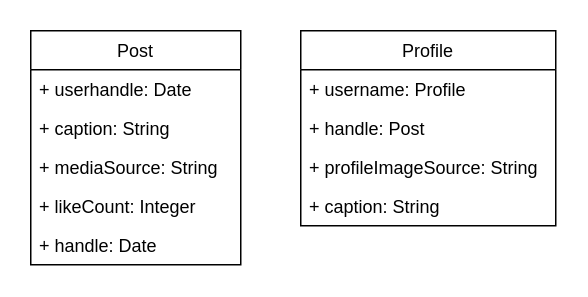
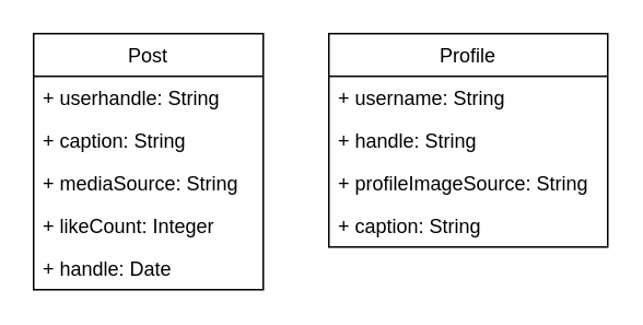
- <mxCell id="3" value="+ userhandle: Date" style="text;strokeColor=none;fillColor=none;align=left;verticalAlign=top;spacingLeft=4;spacingRight=4;overflow=hidden;rotatable=0;points=[[0,0.5],[1,0.5]];portConstraint=eastwest;" parent="2" vertex="1"><mxGeometry y="26" width="140" height="26" as="geometry" /></mxCell>
+ <mxCell id="3" value="+ userhandle: String" style="text;strokeColor=none;fillColor=none;align=left;verticalAlign=top;spacingLeft=4;spacingRight=4;overflow=hidden;rotatable=0;points=[[0,0.5],[1,0.5]];portConstraint=eastwest;" parent="2" vertex="1"><mxGeometry y="26" width="140" height="26" as="geometry" /></mxCell>
- <mxCell id="9" value="+ username: Profile" style="text;strokeColor=none;fillColor=none;align=left;verticalAlign=top;spacingLeft=4;spacingRight=4;overflow=hidden;rotatable=0;points=[[0,0.5],[1,0.5]];portConstraint=eastwest;" parent="8" vertex="1"><mxGeometry y="26" width="170" height="26" as="geometry" /></mxCell>
+ <mxCell id="9" value="+ username: String" style="text;strokeColor=none;fillColor=none;align=left;verticalAlign=top;spacingLeft=4;spacingRight=4;overflow=hidden;rotatable=0;points=[[0,0.5],[1,0.5]];portConstraint=eastwest;" parent="8" vertex="1"><mxGeometry y="26" width="170" height="26" as="geometry" /></mxCell>
- <mxCell id="10" value="+ handle: Post" style="text;strokeColor=none;fillColor=none;align=left;verticalAlign=top;spacingLeft=4;spacingRight=4;overflow=hidden;rotatable=0;points=[[0,0.5],[1,0.5]];portConstraint=eastwest;" parent="8" vertex="1"><mxGeometry y="52" width="170" height="26" as="geometry" /></mxCell>
+ <mxCell id="10" value="+ handle: String" style="text;strokeColor=none;fillColor=none;align=left;verticalAlign=top;spacingLeft=4;spacingRight=4;overflow=hidden;rotatable=0;points=[[0,0.5],[1,0.5]];portConstraint=eastwest;" parent="8" vertex="1"><mxGeometry y="52" width="170" height="26" as="geometry" /></mxCell>
